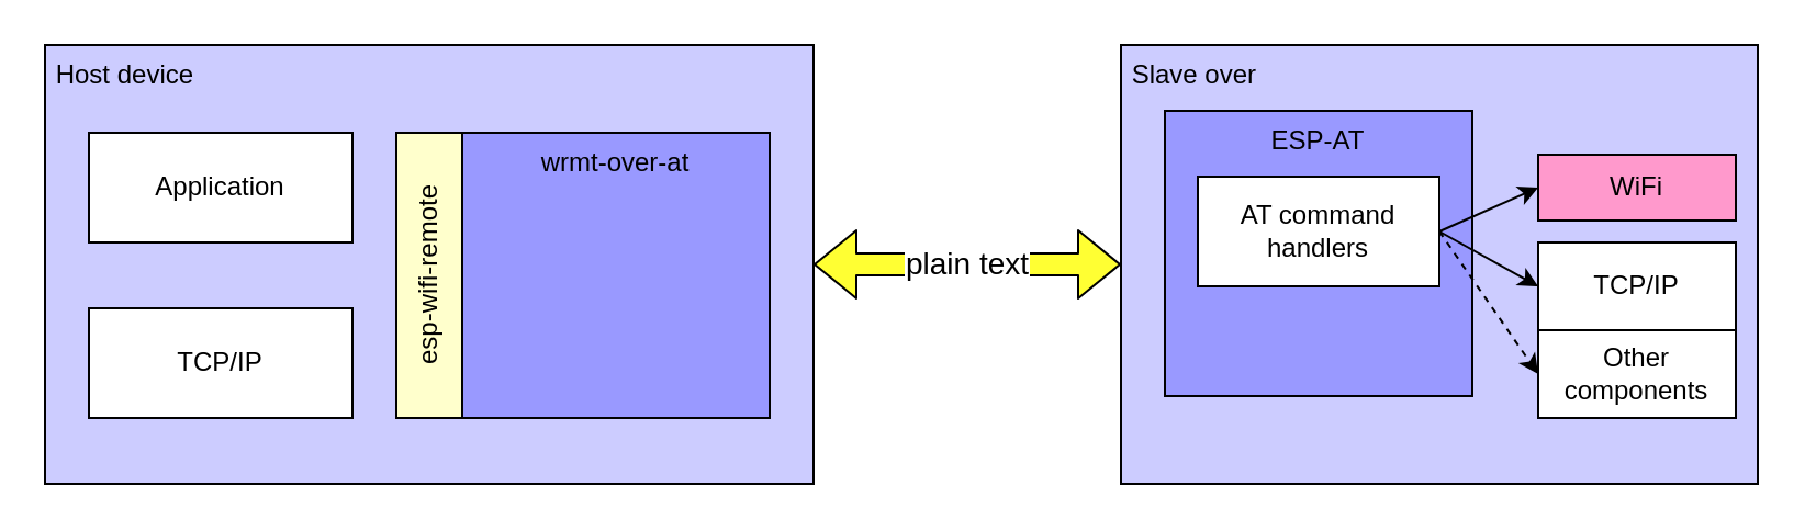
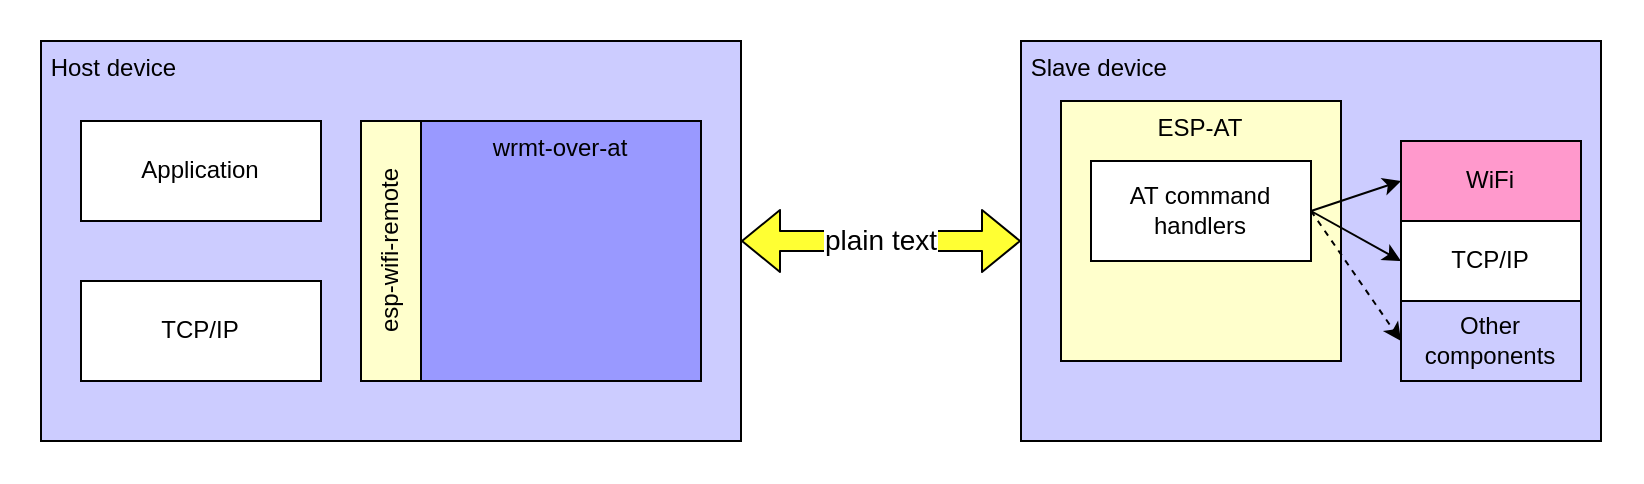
- <mxCell id="8" value="&amp;nbsp;Slave over" style="rounded=0;whiteSpace=wrap;html=1;align=left;verticalAlign=top;fontColor=#000000;fillColor=#CCCCFF;" parent="1" vertex="1"><mxGeometry x="510" y="20" width="290" height="200" as="geometry" /></mxCell>
+ <mxCell id="8" value="&amp;nbsp;Slave device" style="rounded=0;whiteSpace=wrap;html=1;align=left;verticalAlign=top;fontColor=#000000;fillColor=#CCCCFF;" parent="1" vertex="1"><mxGeometry x="510" y="20" width="290" height="200" as="geometry" /></mxCell>
- <mxCell id="9" value="ESP-AT" style="rounded=0;whiteSpace=wrap;html=1;align=center;verticalAlign=top;fontColor=#000000;fillColor=#9999FF;" parent="1" vertex="1"><mxGeometry x="530" y="50" width="140" height="130" as="geometry" /></mxCell>
+ <mxCell id="9" value="ESP-AT" style="rounded=0;whiteSpace=wrap;html=1;align=center;verticalAlign=top;fontColor=#000000;fillColor=#ffffcc;" parent="1" vertex="1"><mxGeometry x="530" y="50" width="140" height="130" as="geometry" /></mxCell>
- <mxCell id="11" value="WiFi" style="rounded=0;whiteSpace=wrap;html=1;fillColor=#FF99CC;fontColor=#000000;" parent="1" vertex="1"><mxGeometry x="700" y="70" width="90" height="30" as="geometry" /></mxCell>
+ <mxCell id="11" value="WiFi" style="rounded=0;whiteSpace=wrap;html=1;fillColor=#FF99CC;fontColor=#000000;" parent="1" vertex="1"><mxGeometry x="700" y="70" width="90" height="40" as="geometry" /></mxCell>
- <mxCell id="15" value="Other components" style="rounded=0;whiteSpace=wrap;html=1;" parent="1" vertex="1"><mxGeometry x="700" y="150" width="90" height="40" as="geometry" /></mxCell>
+ <mxCell id="15" value="Other components" style="rounded=0;whiteSpace=wrap;html=1;fillColor=#ccccff;" parent="1" vertex="1"><mxGeometry x="700" y="150" width="90" height="40" as="geometry" /></mxCell>
